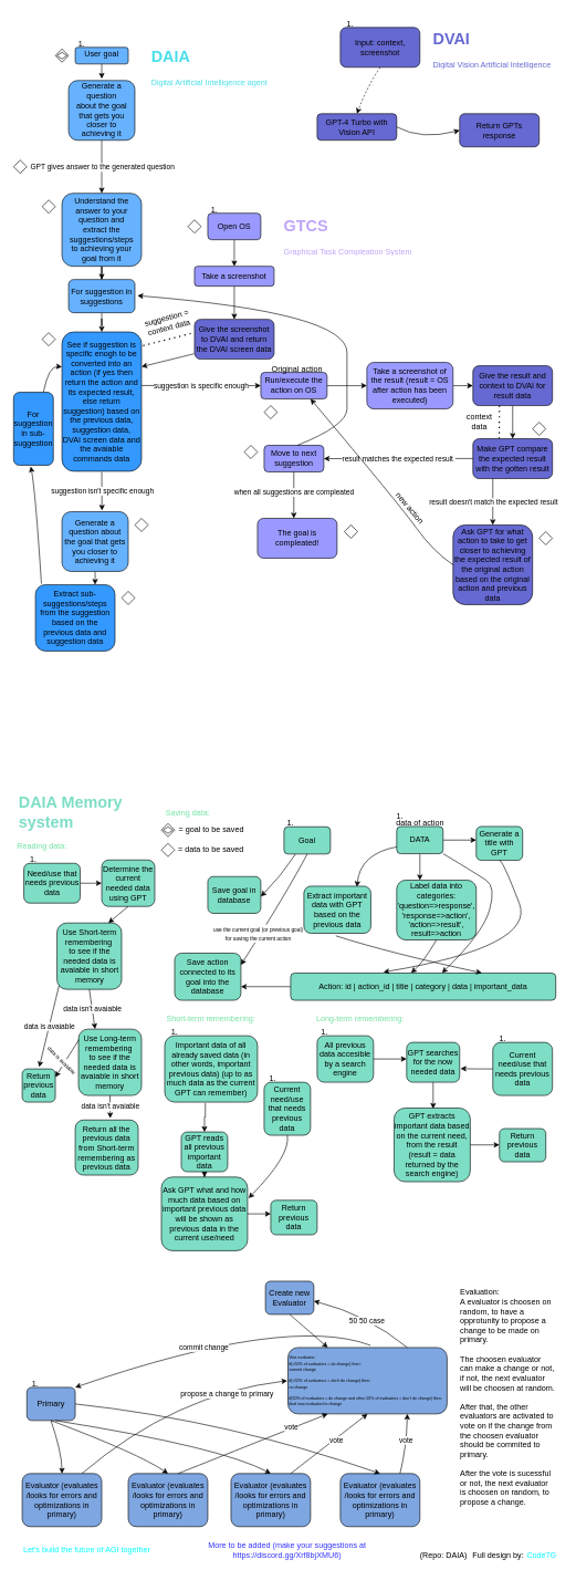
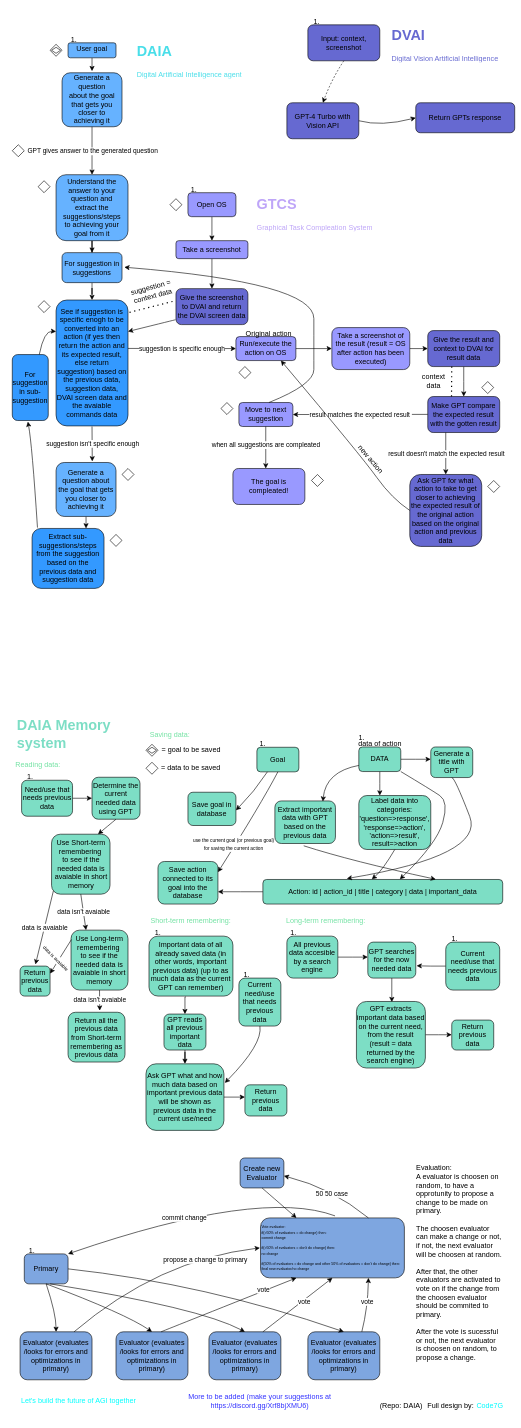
- <mxCell id="166" value="GPT-4 Turbo with Vision API" style="rounded=1;whiteSpace=wrap;html=1;fillColor=#6669D1;" parent="1" vertex="1"><mxGeometry x="478" y="170" width="120" height="40" as="geometry" /></mxCell>
+ <mxCell id="166" value="GPT-4 Turbo with Vision API" style="rounded=1;whiteSpace=wrap;html=1;fillColor=#6669D1;" parent="1" vertex="1"><mxGeometry x="478" y="170" width="120" height="60" as="geometry" /></mxCell>
- <mxCell id="73" value="Return GPTs response" style="rounded=1;whiteSpace=wrap;html=1;fillColor=#6669D1;" parent="1" vertex="1"><mxGeometry x="693" y="170" width="120" height="50" as="geometry" /></mxCell>
+ <mxCell id="73" value="Return GPTs response" style="rounded=1;whiteSpace=wrap;html=1;fillColor=#6669D1;" parent="1" vertex="1"><mxGeometry x="693" y="170" width="165" height="50" as="geometry" /></mxCell>
- <mxCell id="94" value="GPT reads all previous important data" style="rounded=1;whiteSpace=wrap;html=1;fillColor=#7DDEC5;" parent="1" vertex="1"><mxGeometry x="273" y="1705" width="70" height="60" as="geometry" /></mxCell>
+ <mxCell id="94" value="GPT reads all previous important data" style="rounded=1;whiteSpace=wrap;html=1;fillColor=#7DDEC5;" parent="1" vertex="1"><mxGeometry x="273" y="1690" width="70" height="60" as="geometry" /></mxCell>
